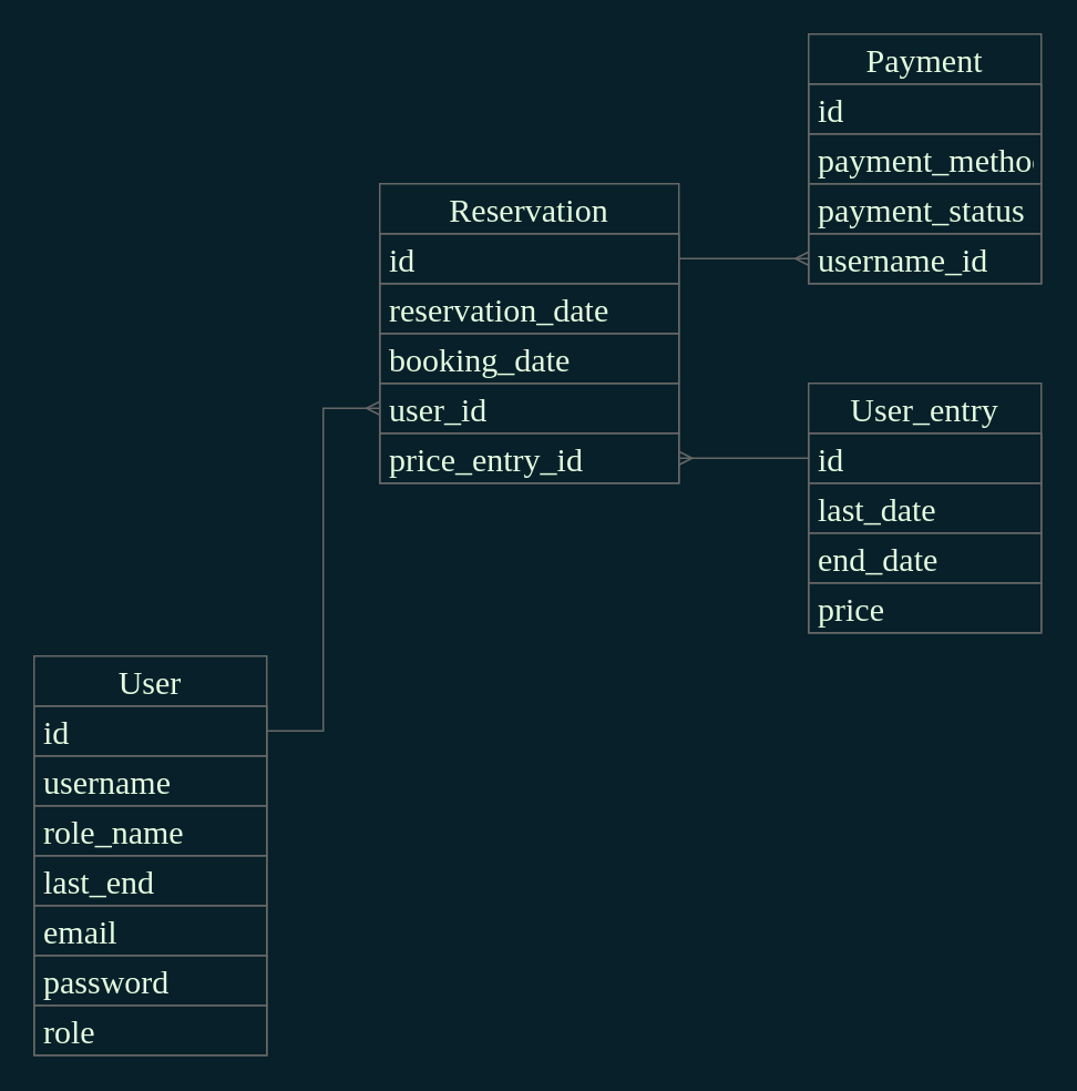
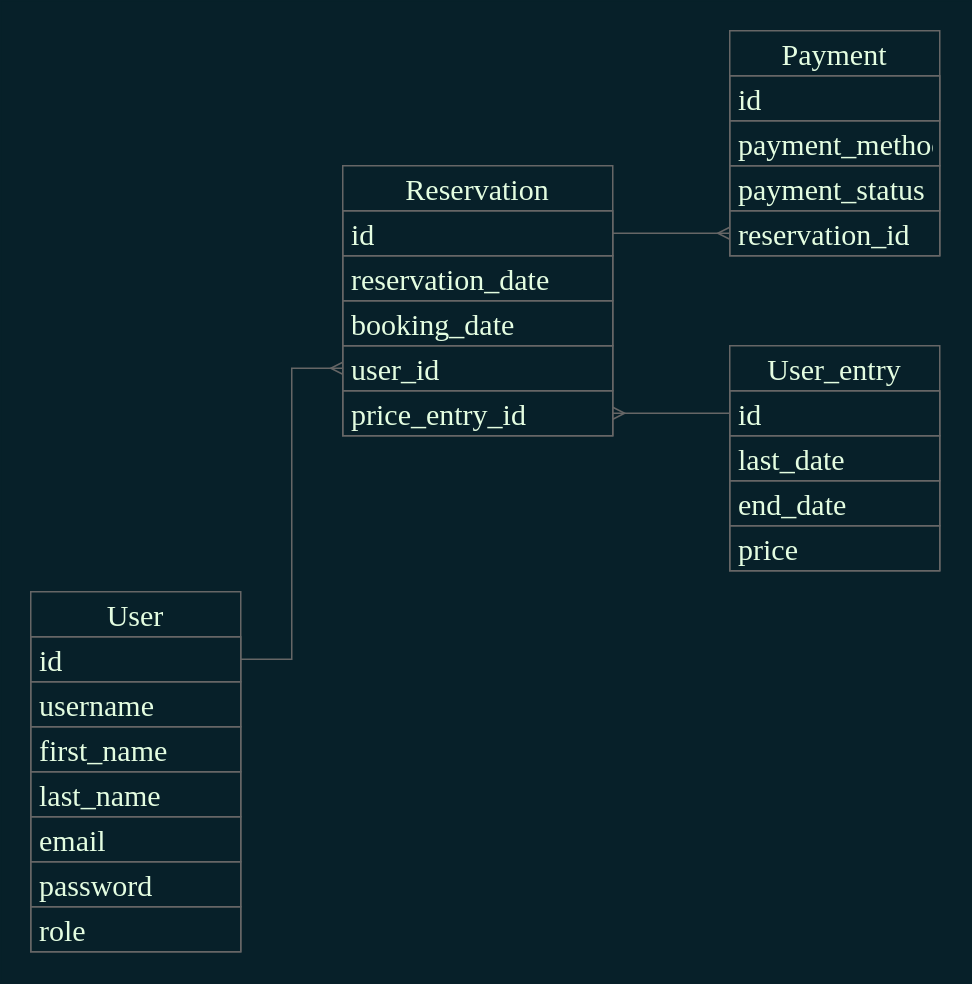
- <mxCell id="26" value="username_id" style="text;strokeColor=#666666;fillColor=none;align=left;verticalAlign=middle;spacingLeft=4;spacingRight=4;overflow=hidden;points=[[0,0.5],[1,0.5]];portConstraint=eastwest;rotatable=0;whiteSpace=wrap;html=1;fontSize=20;fontFamily=Times New Roman;fontColor=#E4FDE1;rounded=0;sketch=0;" vertex="1" parent="22"><mxGeometry y="120" width="140" height="30" as="geometry" /></mxCell>
+ <mxCell id="26" value="reservation_id" style="text;strokeColor=#666666;fillColor=none;align=left;verticalAlign=middle;spacingLeft=4;spacingRight=4;overflow=hidden;points=[[0,0.5],[1,0.5]];portConstraint=eastwest;rotatable=0;whiteSpace=wrap;html=1;fontSize=20;fontFamily=Times New Roman;fontColor=#E4FDE1;rounded=0;sketch=0;" vertex="1" parent="22"><mxGeometry y="120" width="140" height="30" as="geometry" /></mxCell>
- <mxCell id="16" value="role_name" style="text;strokeColor=#666666;fillColor=none;align=left;verticalAlign=middle;spacingLeft=4;spacingRight=4;overflow=hidden;points=[[0,0.5],[1,0.5]];portConstraint=eastwest;rotatable=0;whiteSpace=wrap;html=1;fontSize=20;fontFamily=Times New Roman;fontColor=#E4FDE1;rounded=0;sketch=0;" parent="13" vertex="1"><mxGeometry y="90" width="140" height="30" as="geometry" /></mxCell>
+ <mxCell id="16" value="first_name" style="text;strokeColor=#666666;fillColor=none;align=left;verticalAlign=middle;spacingLeft=4;spacingRight=4;overflow=hidden;points=[[0,0.5],[1,0.5]];portConstraint=eastwest;rotatable=0;whiteSpace=wrap;html=1;fontSize=20;fontFamily=Times New Roman;fontColor=#E4FDE1;rounded=0;sketch=0;" parent="13" vertex="1"><mxGeometry y="90" width="140" height="30" as="geometry" /></mxCell>
- <mxCell id="17" value="last_end" style="text;strokeColor=#666666;fillColor=none;align=left;verticalAlign=middle;spacingLeft=4;spacingRight=4;overflow=hidden;points=[[0,0.5],[1,0.5]];portConstraint=eastwest;rotatable=0;whiteSpace=wrap;html=1;fontSize=20;fontFamily=Times New Roman;fontColor=#E4FDE1;rounded=0;sketch=0;" parent="13" vertex="1"><mxGeometry y="120" width="140" height="30" as="geometry" /></mxCell>
+ <mxCell id="17" value="last_name" style="text;strokeColor=#666666;fillColor=none;align=left;verticalAlign=middle;spacingLeft=4;spacingRight=4;overflow=hidden;points=[[0,0.5],[1,0.5]];portConstraint=eastwest;rotatable=0;whiteSpace=wrap;html=1;fontSize=20;fontFamily=Times New Roman;fontColor=#E4FDE1;rounded=0;sketch=0;" parent="13" vertex="1"><mxGeometry y="120" width="140" height="30" as="geometry" /></mxCell>
